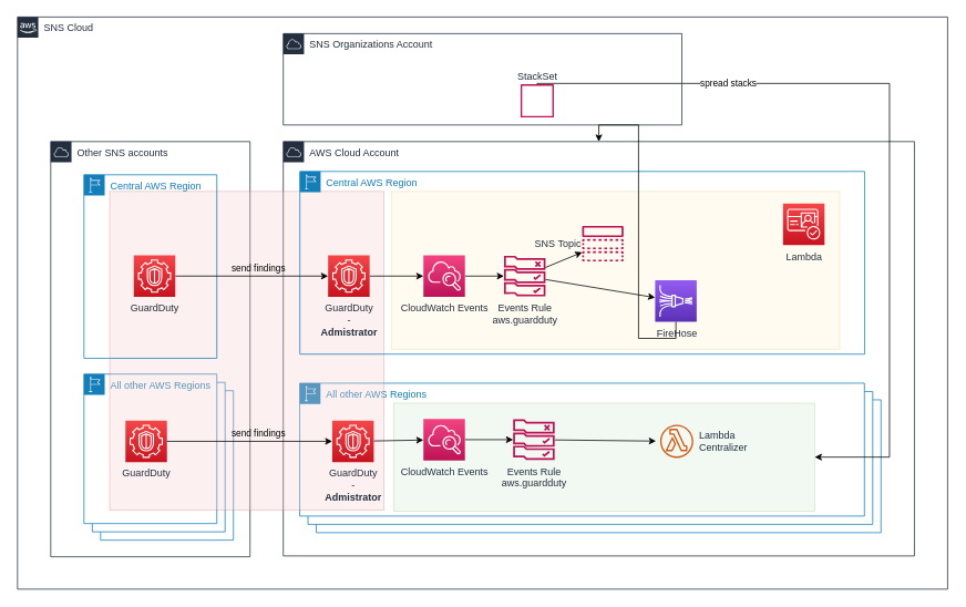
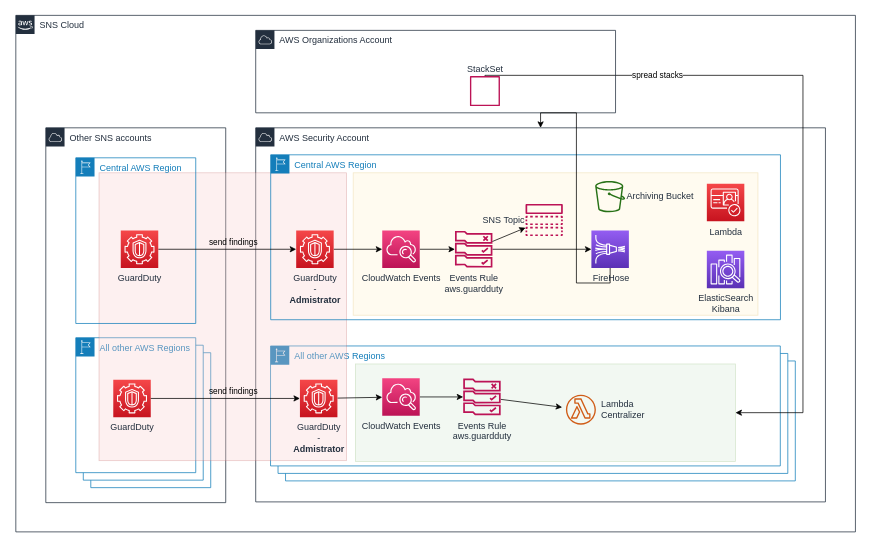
- <mxCell id="16" value="SNS Organizations Account" style="points=[[0,0],[0.25,0],[0.5,0],[0.75,0],[1,0],[1,0.25],[1,0.5],[1,0.75],[1,1],[0.75,1],[0.5,1],[0.25,1],[0,1],[0,0.75],[0,0.5],[0,0.25]];outlineConnect=0;gradientColor=none;html=1;whiteSpace=wrap;fontSize=12;fontStyle=0;shape=mxgraph.aws4.group;grIcon=mxgraph.aws4.group_aws_cloud;strokeColor=#232F3E;fillColor=none;verticalAlign=top;align=left;spacingLeft=30;fontColor=#232F3E;dashed=0;" parent="1" vertex="1"><mxGeometry x="340" y="40" width="480" height="110" as="geometry" /></mxCell>
+ <mxCell id="16" value="AWS Organizations Account" style="points=[[0,0],[0.25,0],[0.5,0],[0.75,0],[1,0],[1,0.25],[1,0.5],[1,0.75],[1,1],[0.75,1],[0.5,1],[0.25,1],[0,1],[0,0.75],[0,0.5],[0,0.25]];outlineConnect=0;gradientColor=none;html=1;whiteSpace=wrap;fontSize=12;fontStyle=0;shape=mxgraph.aws4.group;grIcon=mxgraph.aws4.group_aws_cloud;strokeColor=#232F3E;fillColor=none;verticalAlign=top;align=left;spacingLeft=30;fontColor=#232F3E;dashed=0;" parent="1" vertex="1"><mxGeometry x="340" y="40" width="480" height="110" as="geometry" /></mxCell>
- <mxCell id="6" value="AWS Cloud Account" style="points=[[0,0],[0.25,0],[0.5,0],[0.75,0],[1,0],[1,0.25],[1,0.5],[1,0.75],[1,1],[0.75,1],[0.5,1],[0.25,1],[0,1],[0,0.75],[0,0.5],[0,0.25]];outlineConnect=0;gradientColor=none;html=1;whiteSpace=wrap;fontSize=12;fontStyle=0;shape=mxgraph.aws4.group;grIcon=mxgraph.aws4.group_aws_cloud;strokeColor=#232F3E;fillColor=none;verticalAlign=top;align=left;spacingLeft=30;fontColor=#232F3E;dashed=0;" parent="1" vertex="1"><mxGeometry x="340" y="170" width="760" height="499" as="geometry" /></mxCell>
+ <mxCell id="6" value="AWS Security Account" style="points=[[0,0],[0.25,0],[0.5,0],[0.75,0],[1,0],[1,0.25],[1,0.5],[1,0.75],[1,1],[0.75,1],[0.5,1],[0.25,1],[0,1],[0,0.75],[0,0.5],[0,0.25]];outlineConnect=0;gradientColor=none;html=1;whiteSpace=wrap;fontSize=12;fontStyle=0;shape=mxgraph.aws4.group;grIcon=mxgraph.aws4.group_aws_cloud;strokeColor=#232F3E;fillColor=none;verticalAlign=top;align=left;spacingLeft=30;fontColor=#232F3E;dashed=0;" parent="1" vertex="1"><mxGeometry x="340" y="170" width="760" height="499" as="geometry" /></mxCell>
+ <mxCell id="21" value="Archiving Bucket" style="outlineConnect=0;fontColor=#232F3E;gradientColor=none;fillColor=#277116;strokeColor=none;dashed=0;verticalLabelPosition=middle;verticalAlign=middle;align=left;html=1;fontSize=12;fontStyle=0;aspect=fixed;pointerEvents=1;shape=mxgraph.aws4.bucket;labelPosition=right;" parent="1" vertex="1"><mxGeometry x="792.786" y="241" width="40" height="41.6" as="geometry" /></mxCell>
+ <mxCell id="22" value="ElasticSearch&lt;br&gt;Kibana" style="outlineConnect=0;fontColor=#232F3E;gradientColor=#945DF2;gradientDirection=north;fillColor=#5A30B5;strokeColor=#ffffff;dashed=0;verticalLabelPosition=bottom;verticalAlign=top;align=center;html=1;fontSize=12;fontStyle=0;aspect=fixed;shape=mxgraph.aws4.resourceIcon;resIcon=mxgraph.aws4.elasticsearch_service;" parent="1" vertex="1"><mxGeometry x="941.786" y="334" width="50" height="50" as="geometry" /></mxCell>
- <mxCell id="20" value="FireHose" style="outlineConnect=0;fontColor=#232F3E;gradientColor=#945DF2;gradientDirection=north;fillColor=#5A30B5;strokeColor=#ffffff;dashed=0;verticalLabelPosition=bottom;verticalAlign=top;align=left;html=1;fontSize=12;fontStyle=0;aspect=fixed;shape=mxgraph.aws4.resourceIcon;resIcon=mxgraph.aws4.kinesis_data_firehose;labelPosition=center;" parent="1" vertex="1"><mxGeometry x="787.786" y="337" width="50" height="50" as="geometry" /></mxCell>
+ <mxCell id="20" value="FireHose" style="outlineConnect=0;fontColor=#232F3E;gradientColor=#945DF2;gradientDirection=north;fillColor=#5A30B5;strokeColor=#ffffff;dashed=0;verticalLabelPosition=bottom;verticalAlign=top;align=left;html=1;fontSize=12;fontStyle=0;aspect=fixed;shape=mxgraph.aws4.resourceIcon;resIcon=mxgraph.aws4.kinesis_data_firehose;labelPosition=center;" parent="1" vertex="1"><mxGeometry x="787.786" y="307" width="50" height="50" as="geometry" /></mxCell>
- <mxCell id="18" value="Lambda&lt;br&gt;Centralizer" style="strokeColor=#D05C17;points=[[0,0],[0.25,0],[0.5,0],[0.75,0],[1,0],[1,0.25],[1,0.5],[1,0.75],[1,1],[0.75,1],[0.5,1],[0.25,1],[0,1],[0,0.75],[0,0.5],[0,0.25]];outlineConnect=0;fontColor=#232F3E;gradientColor=none;fillColor=none;dashed=0;verticalLabelPosition=middle;verticalAlign=middle;align=left;html=1;fontSize=12;fontStyle=0;aspect=fixed;shape=mxgraph.aws4.resourceIcon;resIcon=mxgraph.aws4.lambda_function;labelPosition=right;" parent="1" vertex="1"><mxGeometry x="788.786" y="506" width="50" height="50" as="geometry" /></mxCell>
+ <mxCell id="18" value="Lambda&lt;br&gt;Centralizer" style="strokeColor=#D05C17;points=[[0,0],[0.25,0],[0.5,0],[0.75,0],[1,0],[1,0.25],[1,0.5],[1,0.75],[1,1],[0.75,1],[0.5,1],[0.25,1],[0,1],[0,0.75],[0,0.5],[0,0.25]];outlineConnect=0;fontColor=#232F3E;gradientColor=none;fillColor=none;dashed=0;verticalLabelPosition=middle;verticalAlign=middle;align=left;html=1;fontSize=12;fontStyle=0;aspect=fixed;shape=mxgraph.aws4.resourceIcon;resIcon=mxgraph.aws4.lambda_function;labelPosition=right;" parent="1" vertex="1"><mxGeometry x="748.786" y="521" width="50" height="50" as="geometry" /></mxCell>
